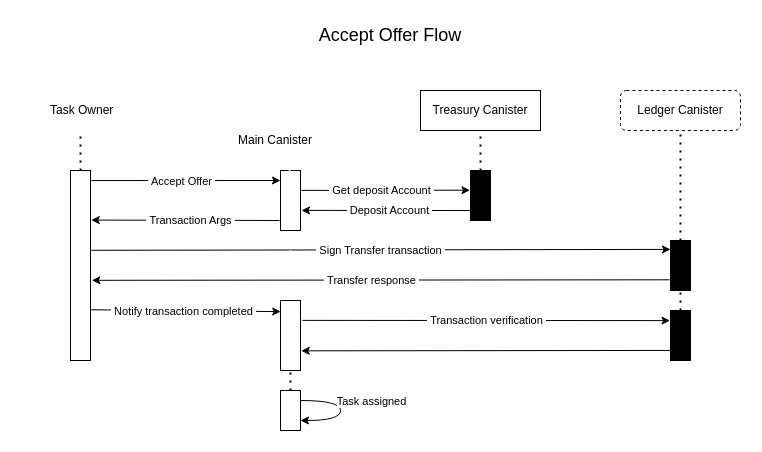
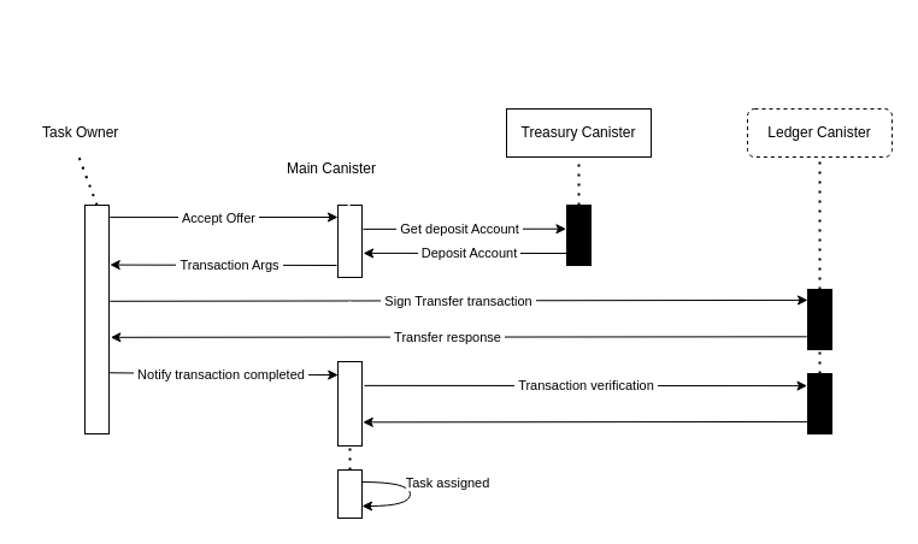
- <mxCell id="35" value="&lt;font style=&quot;font-size: 18px;&quot;&gt;Accept Offer Flow&lt;/font&gt;" style="text;html=1;align=center;verticalAlign=middle;whiteSpace=wrap;rounded=0;" parent="1" vertex="1"><mxGeometry x="280" y="20" width="220" height="30" as="geometry" /></mxCell>
- <mxCell id="4" value="&amp;nbsp;Task Owner" style="rounded=1;whiteSpace=wrap;html=1;strokeColor=light-dark(#FFFFFF,#1641FF);" parent="1" vertex="1"><mxGeometry x="20" y="90" width="120" height="40" as="geometry" /></mxCell>
+ <mxCell id="4" value="&amp;nbsp;Task Owner" style="rounded=1;whiteSpace=wrap;html=1;strokeColor=light-dark(#FFFFFF,#1641FF);" parent="1" vertex="1"><mxGeometry x="20" y="90" width="90" height="40" as="geometry" /></mxCell>
